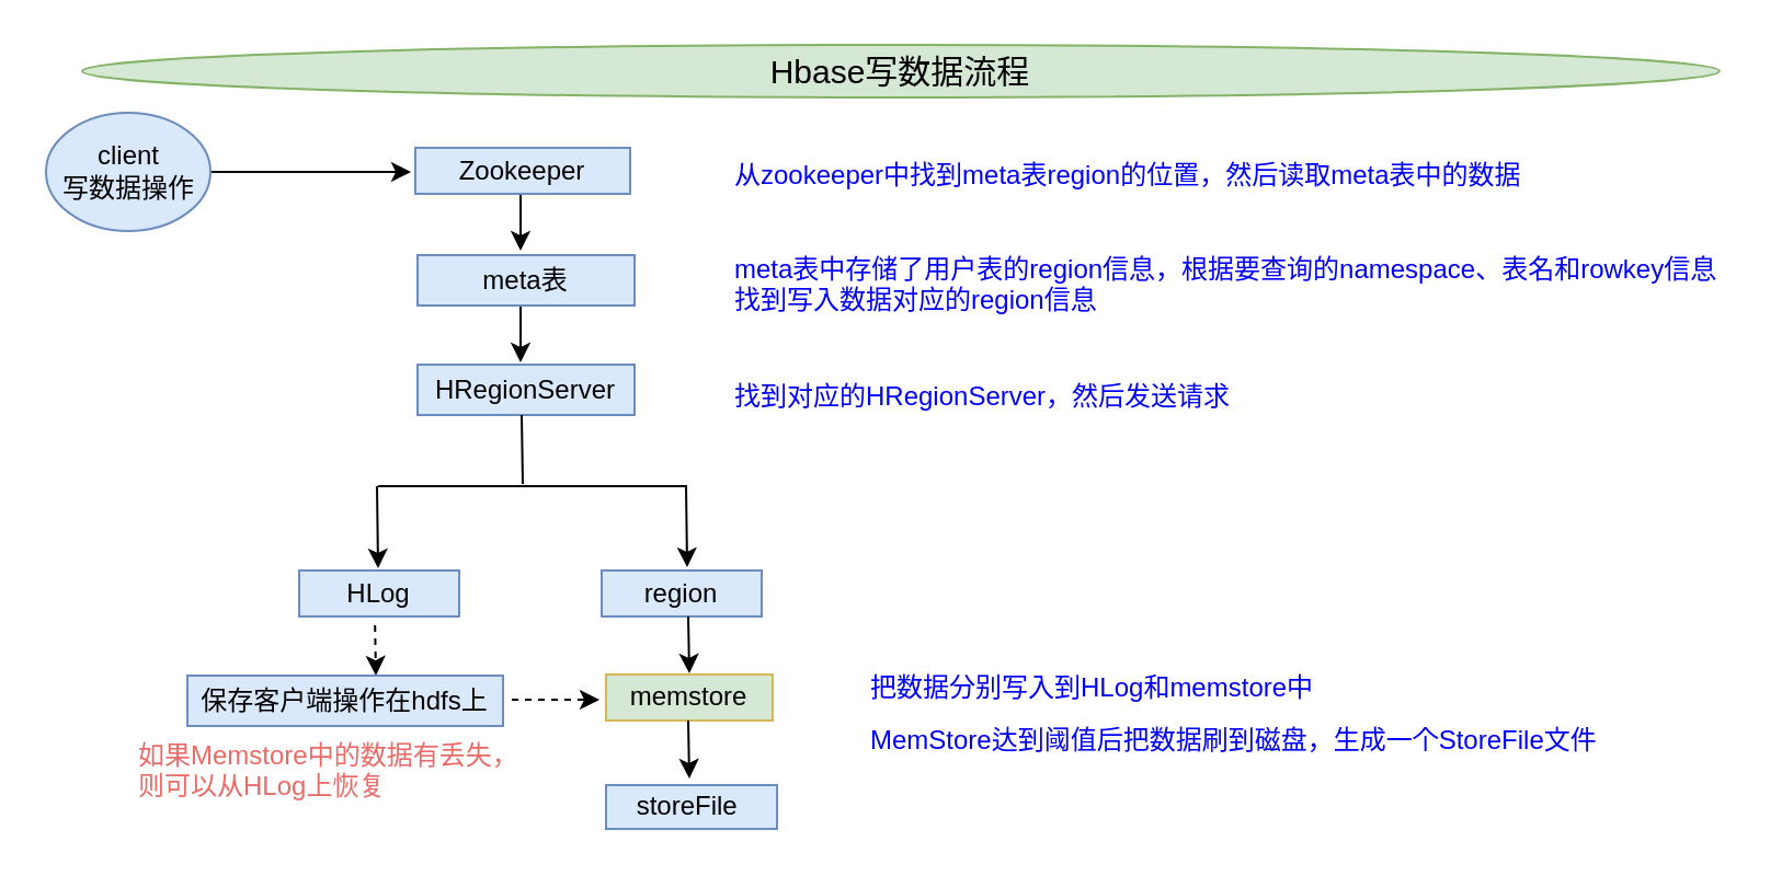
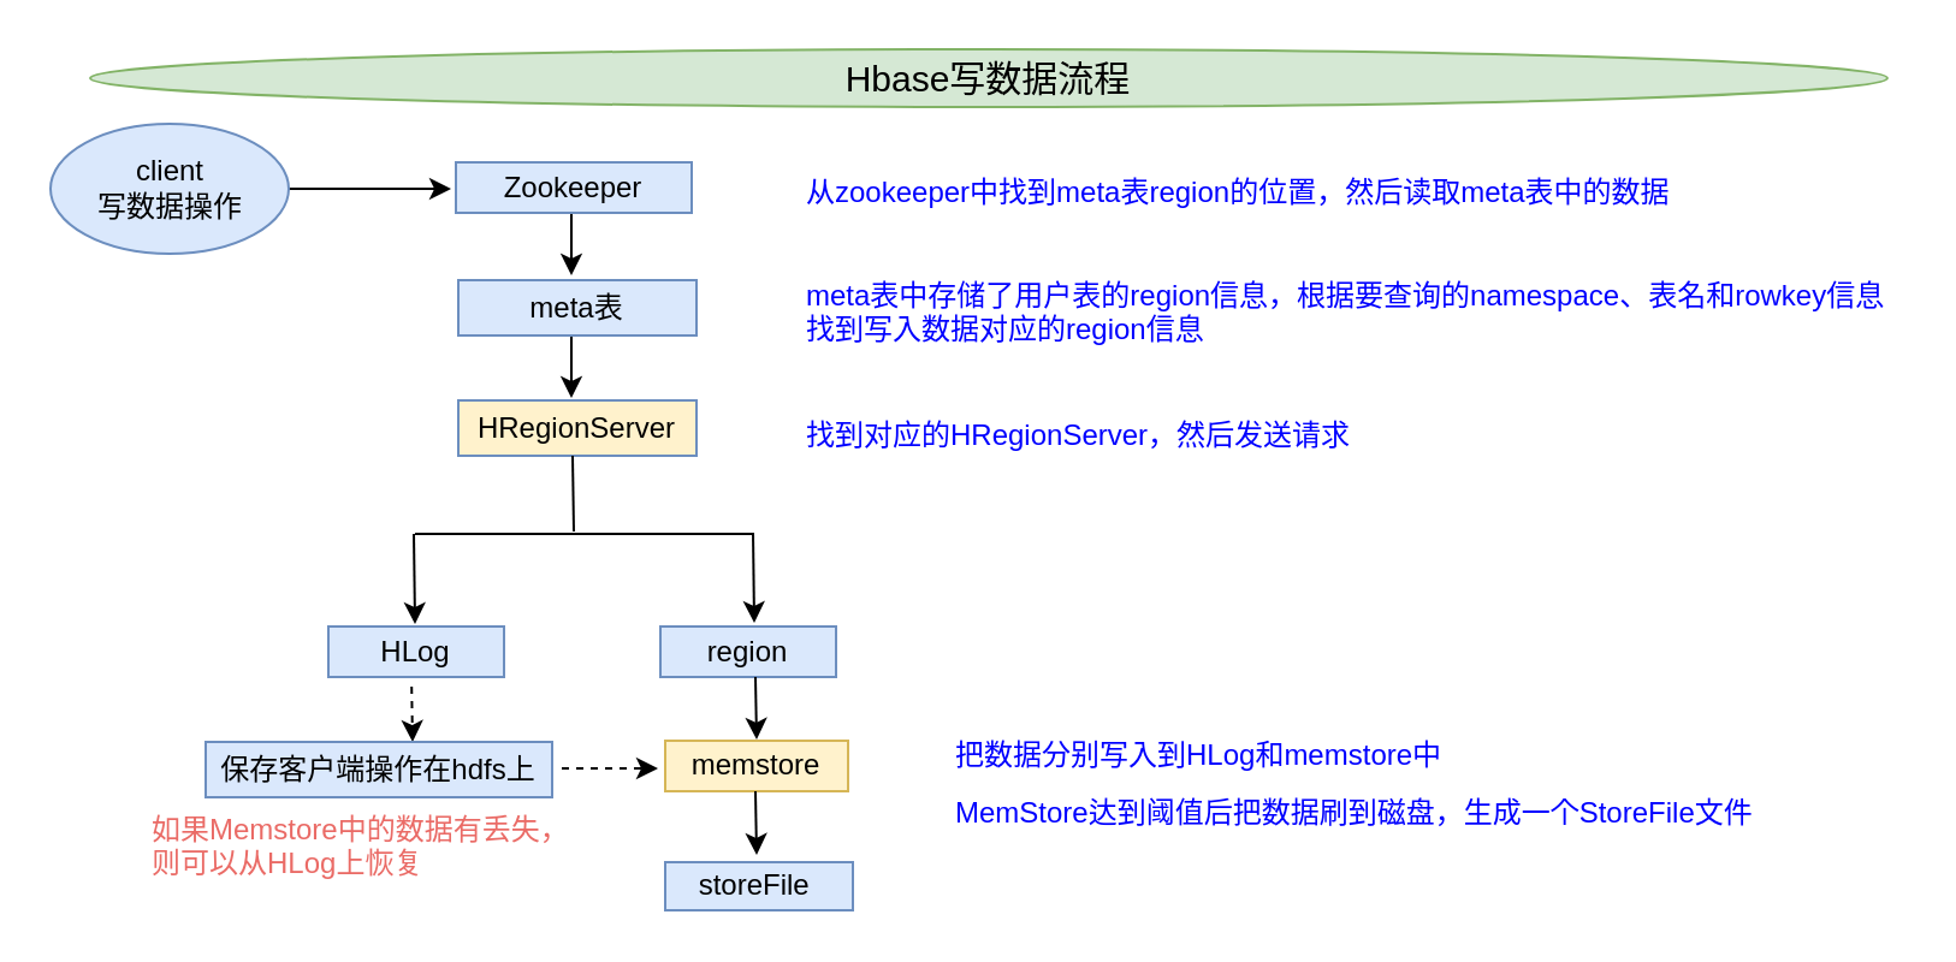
- <mxCell id="4" value="client&lt;br&gt;写数据操作" style="ellipse;whiteSpace=wrap;html=1;fillColor=#dae8fc;strokeColor=#6c8ebf;" vertex="1" parent="1"><mxGeometry x="20.5" y="51" width="75" height="54" as="geometry" /></mxCell>
+ <mxCell id="4" value="client&lt;br&gt;写数据操作" style="ellipse;whiteSpace=wrap;html=1;fillColor=#dae8fc;strokeColor=#6c8ebf;" vertex="1" parent="1"><mxGeometry x="20.5" y="51" width="99" height="54" as="geometry" /></mxCell>
- <mxCell id="9" value="HRegionServer" style="rounded=0;whiteSpace=wrap;html=1;fillColor=#dae8fc;strokeColor=#6c8ebf;" vertex="1" parent="1"><mxGeometry x="190" y="166" width="99" height="23" as="geometry" /></mxCell>
+ <mxCell id="9" value="HRegionServer" style="rounded=0;whiteSpace=wrap;html=1;fillColor=#fff2cc;strokeColor=#6c8ebf;" vertex="1" parent="1"><mxGeometry x="190" y="166" width="99" height="23" as="geometry" /></mxCell>
- <mxCell id="19" value="memstore" style="rounded=0;whiteSpace=wrap;html=1;fillColor=#d5e8d4;strokeColor=#d6b656;" vertex="1" parent="1"><mxGeometry x="276" y="307.5" width="76" height="21" as="geometry" /></mxCell>
+ <mxCell id="19" value="memstore" style="rounded=0;whiteSpace=wrap;html=1;fillColor=#fff2cc;strokeColor=#d6b656;" vertex="1" parent="1"><mxGeometry x="276" y="307.5" width="76" height="21" as="geometry" /></mxCell>
